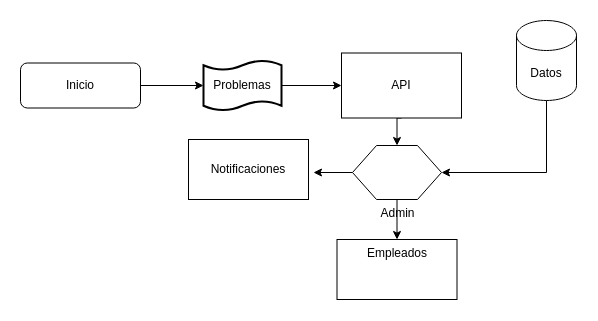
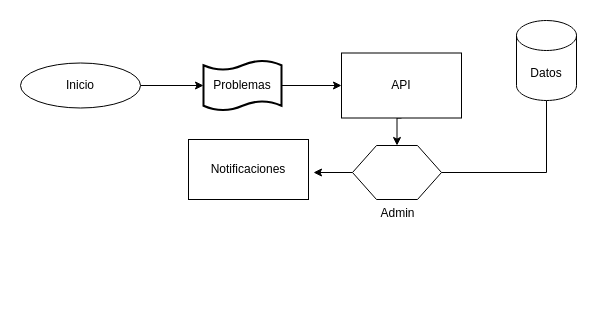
- <mxCell id="3" value="Inicio" style="rounded=1;whiteSpace=wrap;html=1;" vertex="1" parent="1"><mxGeometry x="20" y="62.5" width="120" height="45" as="geometry" /></mxCell>
+ <mxCell id="3" value="Inicio" style="ellipse;whiteSpace=wrap;html=1;" vertex="1" parent="1"><mxGeometry x="20" y="62.5" width="120" height="45" as="geometry" /></mxCell>
- <mxCell id="7" style="edgeStyle=orthogonalEdgeStyle;rounded=0;orthogonalLoop=1;jettySize=auto;html=1;exitX=0.5;exitY=1;exitDx=0;exitDy=0;exitPerimeter=0;entryX=1;entryY=0.5;entryDx=0;entryDy=0;" edge="1" parent="1" source="8" target="11"><mxGeometry relative="1" as="geometry" /></mxCell>
+ <mxCell id="7" style="edgeStyle=orthogonalEdgeStyle;rounded=0;orthogonalLoop=1;jettySize=auto;html=1;exitX=0.5;exitY=1;exitDx=0;exitDy=0;exitPerimeter=0;entryX=1;entryY=0.5;entryDx=0;entryDy=0;endArrow=none;" edge="1" parent="1" source="8" target="11"><mxGeometry relative="1" as="geometry" /></mxCell>
- <mxCell id="9" value="" style="edgeStyle=orthogonalEdgeStyle;rounded=0;orthogonalLoop=1;jettySize=auto;html=1;" edge="1" parent="1" source="11" target="14"><mxGeometry relative="1" as="geometry" /></mxCell>
- <mxCell id="14" value="Empleados" style="whiteSpace=wrap;html=1;verticalAlign=top;arcSize=6;" vertex="1" parent="1"><mxGeometry x="336.5" y="239" width="120" height="60" as="geometry" /></mxCell>
